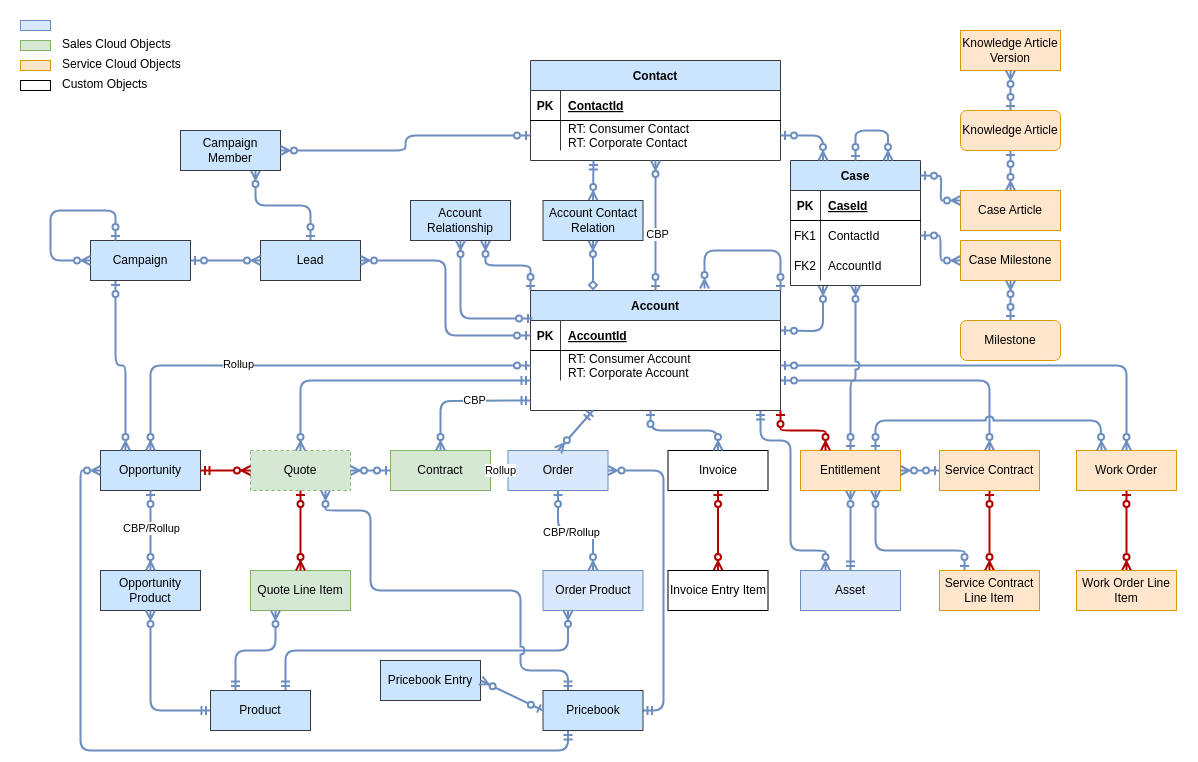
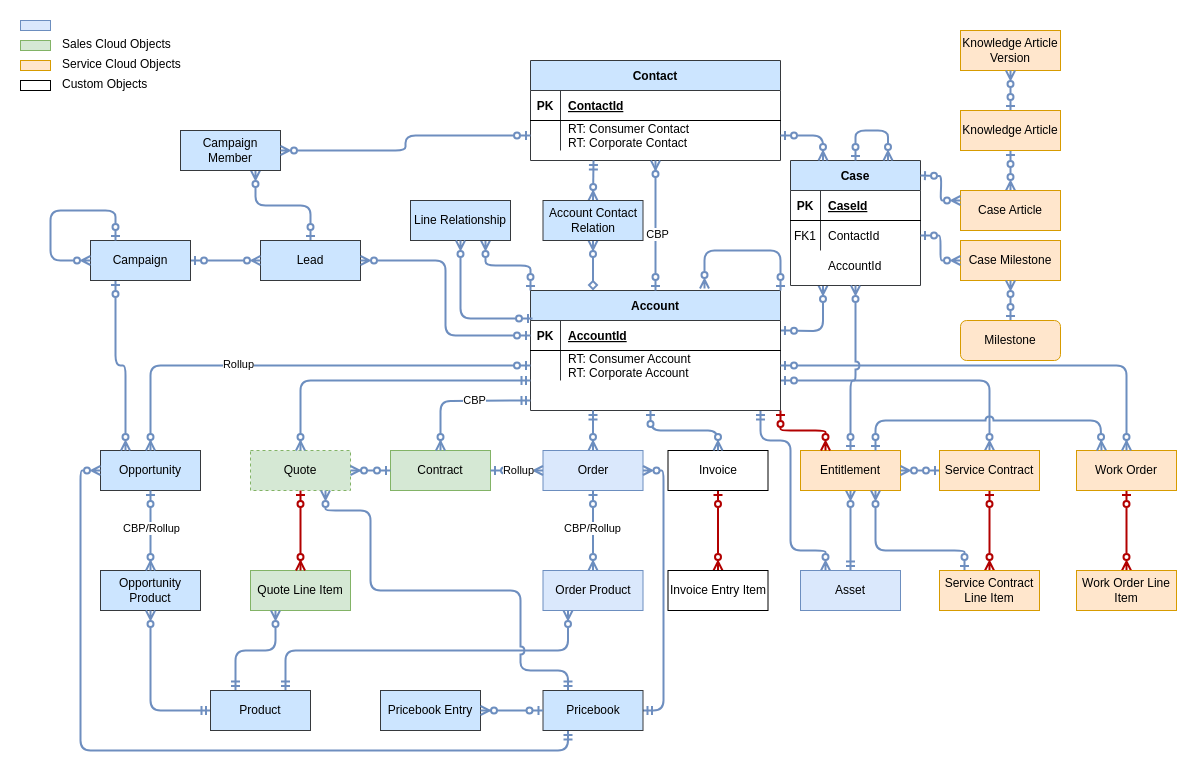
- <mxCell id="110" value="Knowledge Article" style="whiteSpace=wrap;html=1;align=center;fillColor=#ffe6cc;strokeColor=#d79b00;rounded=1;" parent="1" vertex="1"><mxGeometry x="960" y="110" width="100" height="40" as="geometry" /></mxCell>
+ <mxCell id="110" value="Knowledge Article" style="whiteSpace=wrap;html=1;align=center;fillColor=#ffe6cc;strokeColor=#d79b00;" parent="1" vertex="1"><mxGeometry x="960" y="110" width="100" height="40" as="geometry" /></mxCell>
- <mxCell id="97" value="Account Relationship" style="whiteSpace=wrap;html=1;align=center;fillColor=#cce5ff;strokeColor=#36393d;" parent="1" vertex="1"><mxGeometry x="410" y="200" width="100" height="40" as="geometry" /></mxCell>
+ <mxCell id="97" value="Line Relationship" style="whiteSpace=wrap;html=1;align=center;fillColor=#cce5ff;strokeColor=#36393d;" parent="1" vertex="1"><mxGeometry x="410" y="200" width="100" height="40" as="geometry" /></mxCell>
- <mxCell id="30" value="FK2" style="shape=partialRectangle;overflow=hidden;connectable=0;fillColor=none;top=0;left=0;bottom=0;right=0;" parent="29" vertex="1"><mxGeometry width="30" height="30" as="geometry"><mxRectangle width="30" height="30" as="alternateBounds" /></mxGeometry></mxCell>
- <mxCell id="45" value="" style="fontSize=12;html=1;endArrow=ERzeroToMany;startArrow=ERmandOne;rounded=1;strokeColor=#B20000;jumpStyle=arc;orthogonal=0;snapToPoint=0;entryX=0;entryY=0.5;entryDx=0;entryDy=0;exitX=1;exitY=0.5;exitDx=0;exitDy=0;startFill=0;fillColor=#e51400;strokeWidth=2;" parent="1" source="35" target="41" edge="1"><mxGeometry x="-0.929" width="100" height="100" relative="1" as="geometry"><mxPoint x="650" y="550" as="sourcePoint" /><mxPoint x="420" y="580" as="targetPoint" /><mxPoint as="offset" /></mxGeometry></mxCell>
- <mxCell id="49" value="Order" style="whiteSpace=wrap;html=1;align=center;fillColor=#dae8fc;strokeColor=#6c8ebf;" parent="1" vertex="1"><mxGeometry x="507.5" y="450" width="100" height="40" as="geometry" /></mxCell>
+ <mxCell id="49" value="Order" style="whiteSpace=wrap;html=1;align=center;fillColor=#dae8fc;strokeColor=#6c8ebf;" parent="1" vertex="1"><mxGeometry x="542.5" y="450" width="100" height="40" as="geometry" /></mxCell>
- <mxCell id="69" value="Pricebook Entry" style="whiteSpace=wrap;html=1;align=center;fillColor=#cce5ff;strokeColor=#36393d;" parent="1" vertex="1"><mxGeometry x="380" y="660" width="100" height="40" as="geometry" /></mxCell>
+ <mxCell id="69" value="Pricebook Entry" style="whiteSpace=wrap;html=1;align=center;fillColor=#cce5ff;strokeColor=#36393d;" parent="1" vertex="1"><mxGeometry x="380" y="690" width="100" height="40" as="geometry" /></mxCell>
